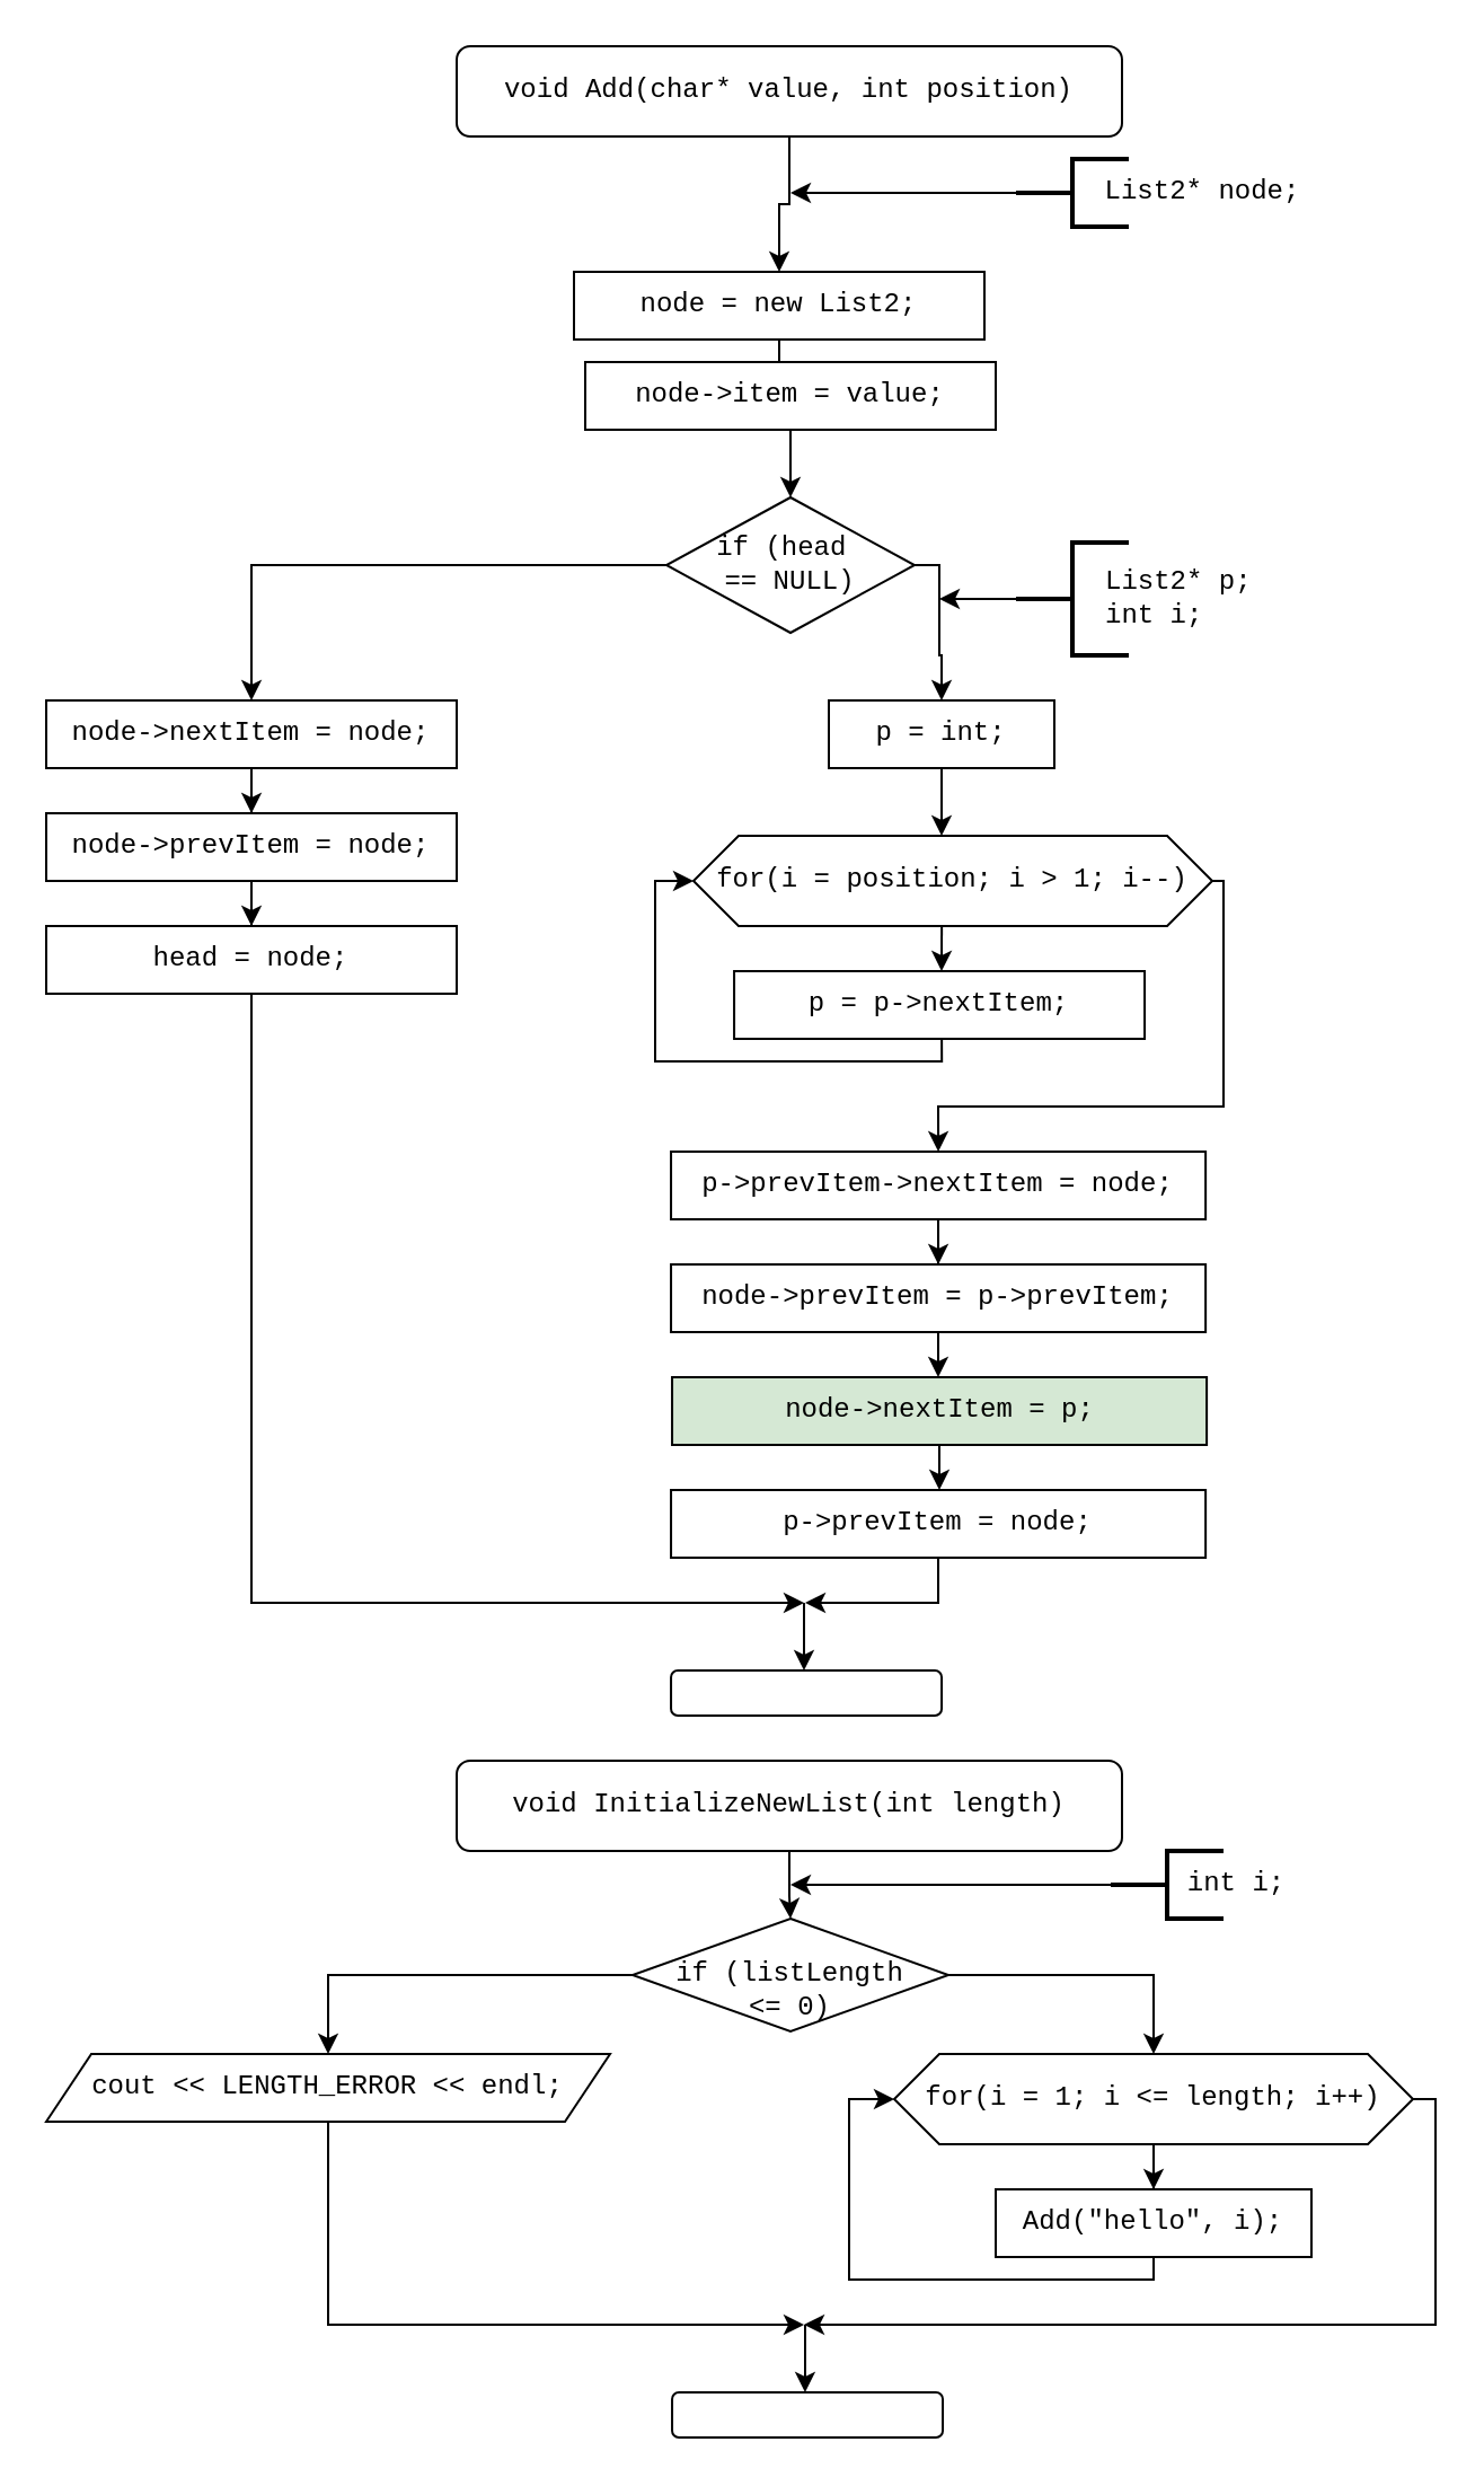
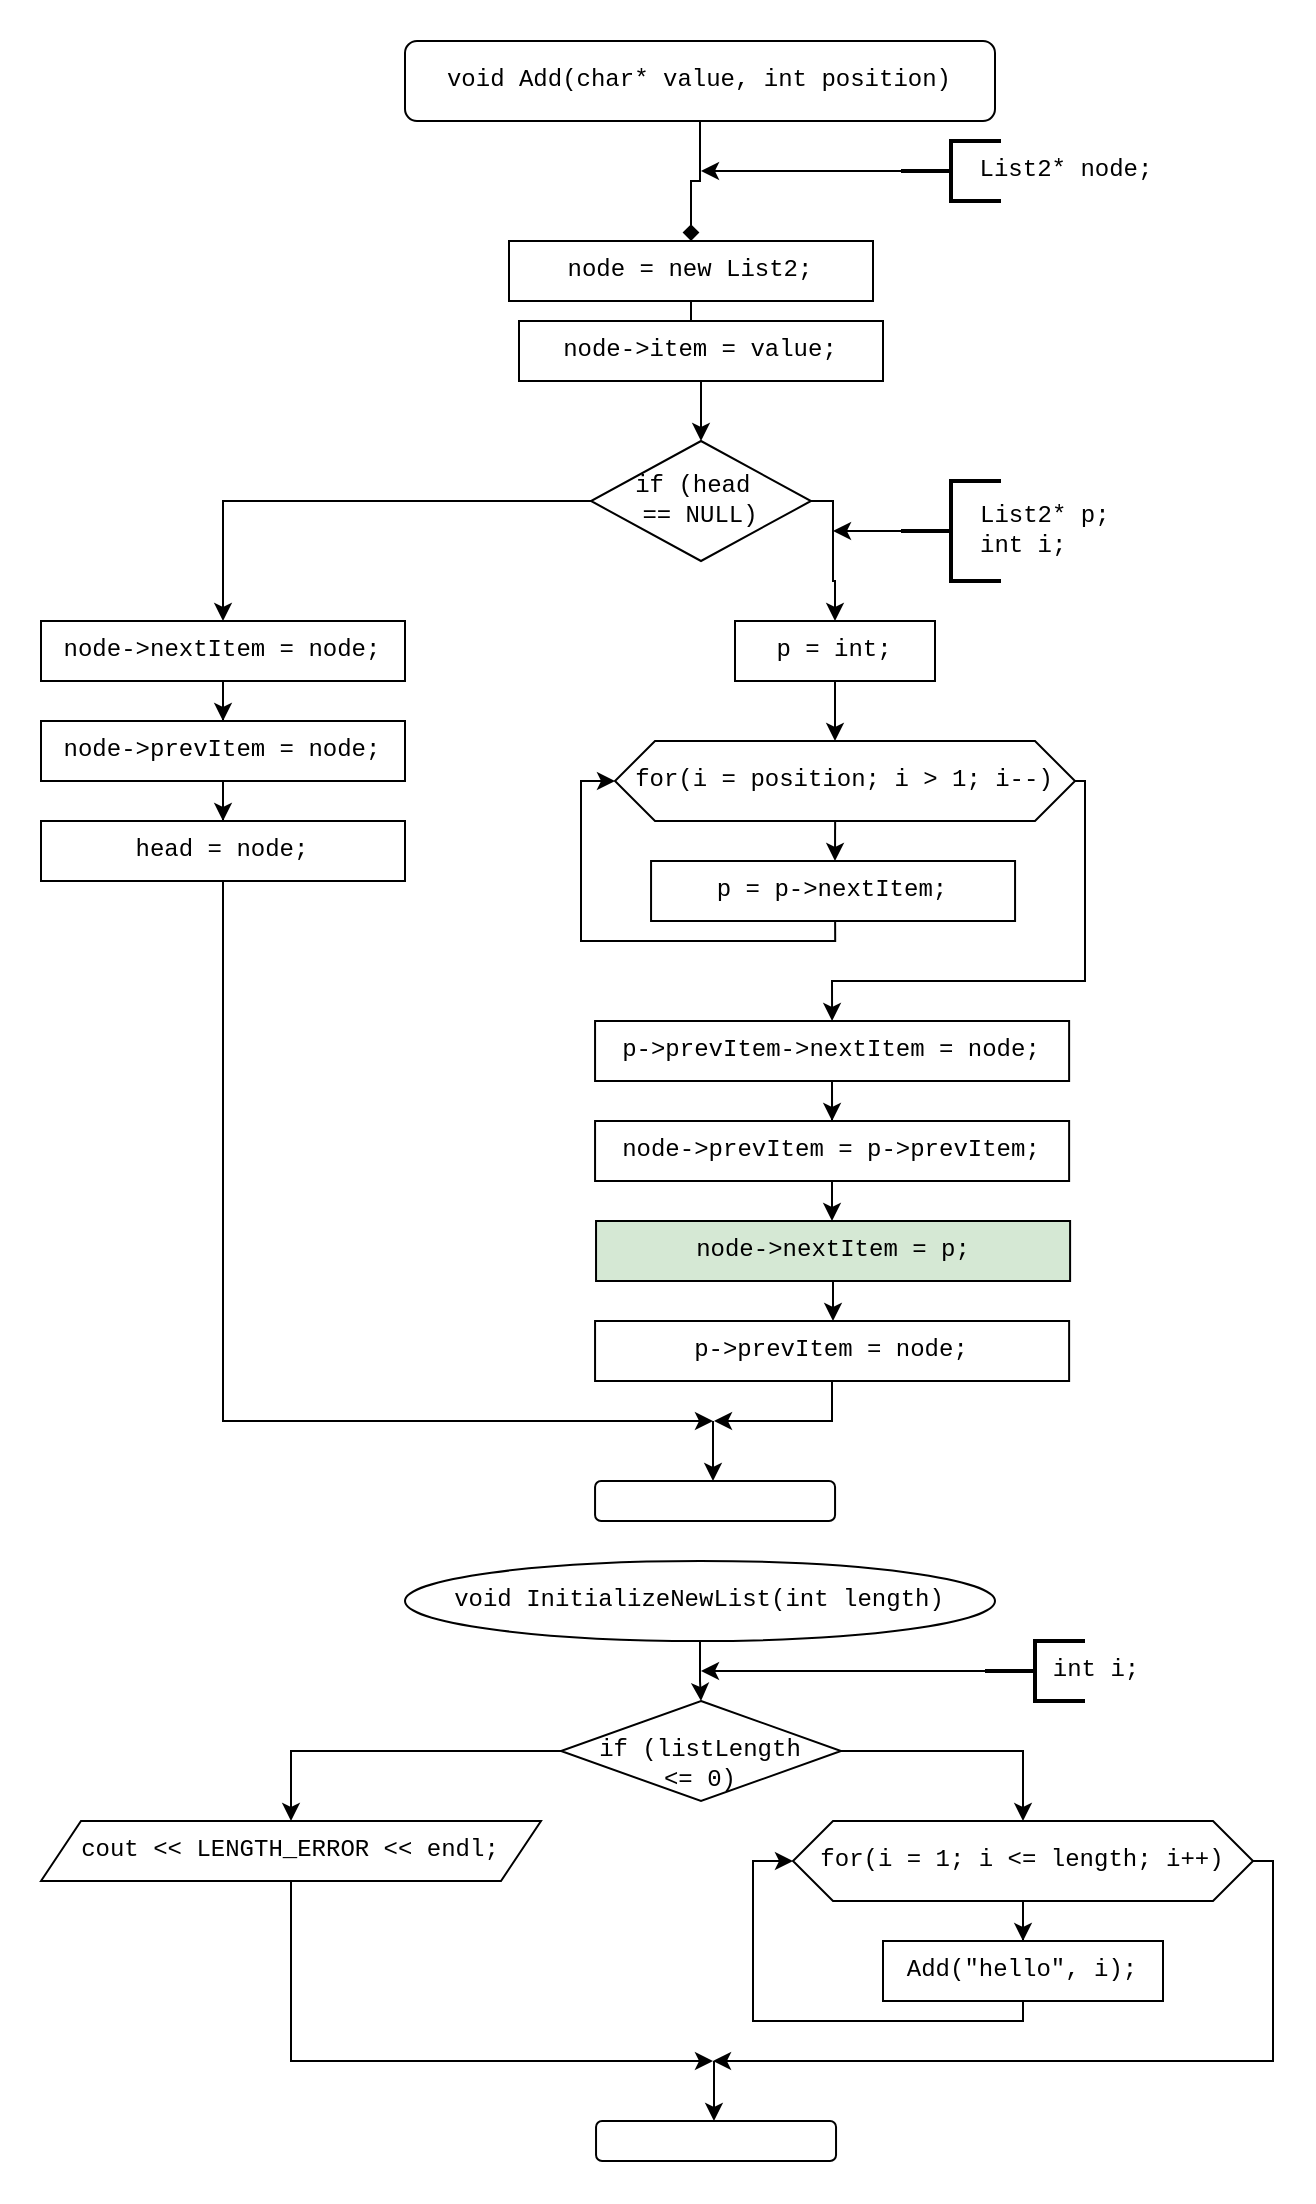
- <mxCell id="2" style="edgeStyle=orthogonalEdgeStyle;rounded=0;orthogonalLoop=1;jettySize=auto;html=1;entryX=0.5;entryY=0;entryDx=0;entryDy=0;" edge="1" parent="1" source="3" target="8"><mxGeometry relative="1" as="geometry"><mxPoint x="349.5" y="110" as="targetPoint" /></mxGeometry></mxCell>
+ <mxCell id="2" style="edgeStyle=orthogonalEdgeStyle;rounded=0;orthogonalLoop=1;jettySize=auto;html=1;entryX=0.5;entryY=0;entryDx=0;entryDy=0;endArrow=diamond;" edge="1" parent="1" source="3" target="8"><mxGeometry relative="1" as="geometry"><mxPoint x="349.5" y="110" as="targetPoint" /></mxGeometry></mxCell>
- <mxCell id="41" value="void InitializeNewList(int length)" style="rounded=1;whiteSpace=wrap;html=1;fontFamily=Courier New;" vertex="1" parent="1"><mxGeometry x="202" y="780" width="295" height="40" as="geometry" /></mxCell>
+ <mxCell id="41" value="void InitializeNewList(int length)" style="ellipse;whiteSpace=wrap;html=1;fontFamily=Courier New;" vertex="1" parent="1"><mxGeometry x="202" y="780" width="295" height="40" as="geometry" /></mxCell>
